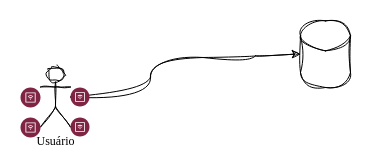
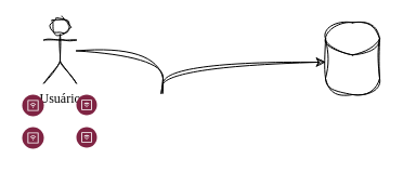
- <mxCell id="3" value="Usuário" style="shape=umlActor;verticalLabelPosition=bottom;verticalAlign=top;html=1;outlineConnect=0;sketch=1;hachureGap=4;jiggle=2;curveFitting=1;fontFamily=Architects Daughter;fontSource=https%3A%2F%2Ffonts.googleapis.com%2Fcss%3Ffamily%3DArchitects%2BDaughter;" vertex="1" parent="1"><mxGeometry x="40" y="66.5" width="30" height="60" as="geometry" /></mxCell>
+ <mxCell id="3" value="Usuário" style="shape=umlActor;verticalLabelPosition=bottom;verticalAlign=top;html=1;outlineConnect=0;sketch=1;hachureGap=4;jiggle=2;curveFitting=1;fontFamily=Architects Daughter;fontSource=https%3A%2F%2Ffonts.googleapis.com%2Fcss%3Ffamily%3DArchitects%2BDaughter;" vertex="1" parent="1"><mxGeometry x="40" y="16.5" width="30" height="60" as="geometry" /></mxCell>
